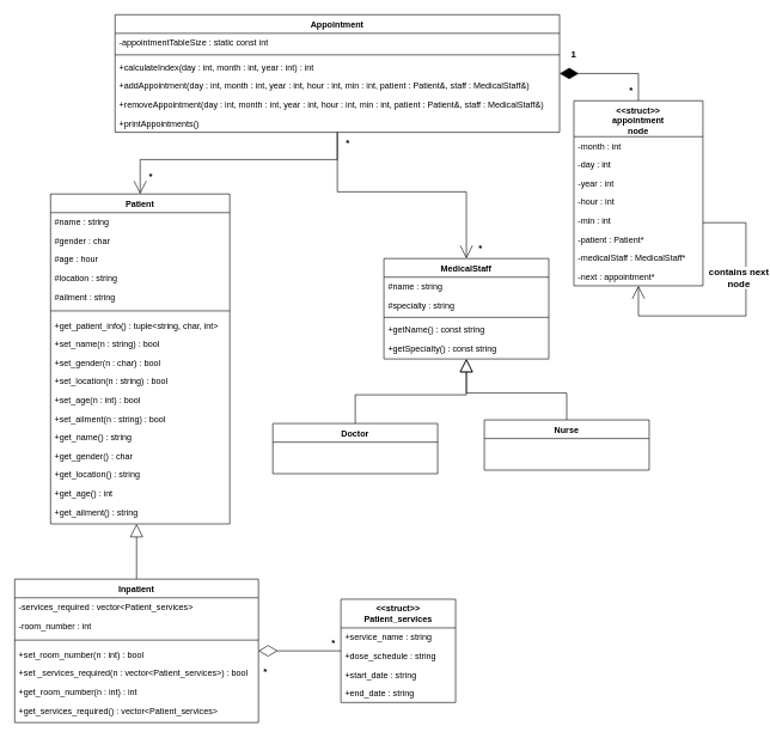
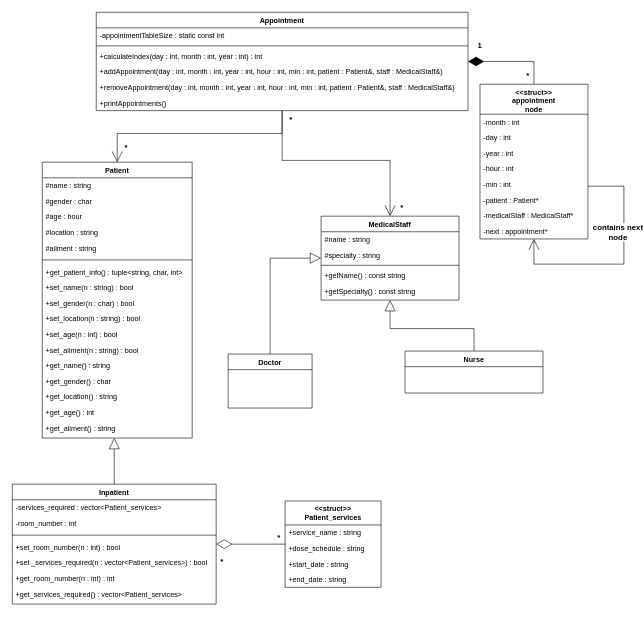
- <mxCell id="71" value="Doctor" style="swimlane;fontStyle=1;align=center;verticalAlign=top;childLayout=stackLayout;horizontal=1;startSize=26;horizontalStack=0;resizeParent=1;resizeLast=0;collapsible=1;marginBottom=0;rounded=0;shadow=0;strokeWidth=1;labelBackgroundColor=none;" parent="1" vertex="1"><mxGeometry x="380" y="590" width="230" height="70" as="geometry"><mxRectangle x="230" y="140" width="160" height="26" as="alternateBounds" /></mxGeometry></mxCell>
+ <mxCell id="71" value="Doctor" style="swimlane;fontStyle=1;align=center;verticalAlign=top;childLayout=stackLayout;horizontal=1;startSize=26;horizontalStack=0;resizeParent=1;resizeLast=0;collapsible=1;marginBottom=0;rounded=0;shadow=0;strokeWidth=1;labelBackgroundColor=none;" parent="1" vertex="1"><mxGeometry x="380" y="590" width="140" height="90" as="geometry"><mxRectangle x="230" y="140" width="160" height="26" as="alternateBounds" /></mxGeometry></mxCell>
